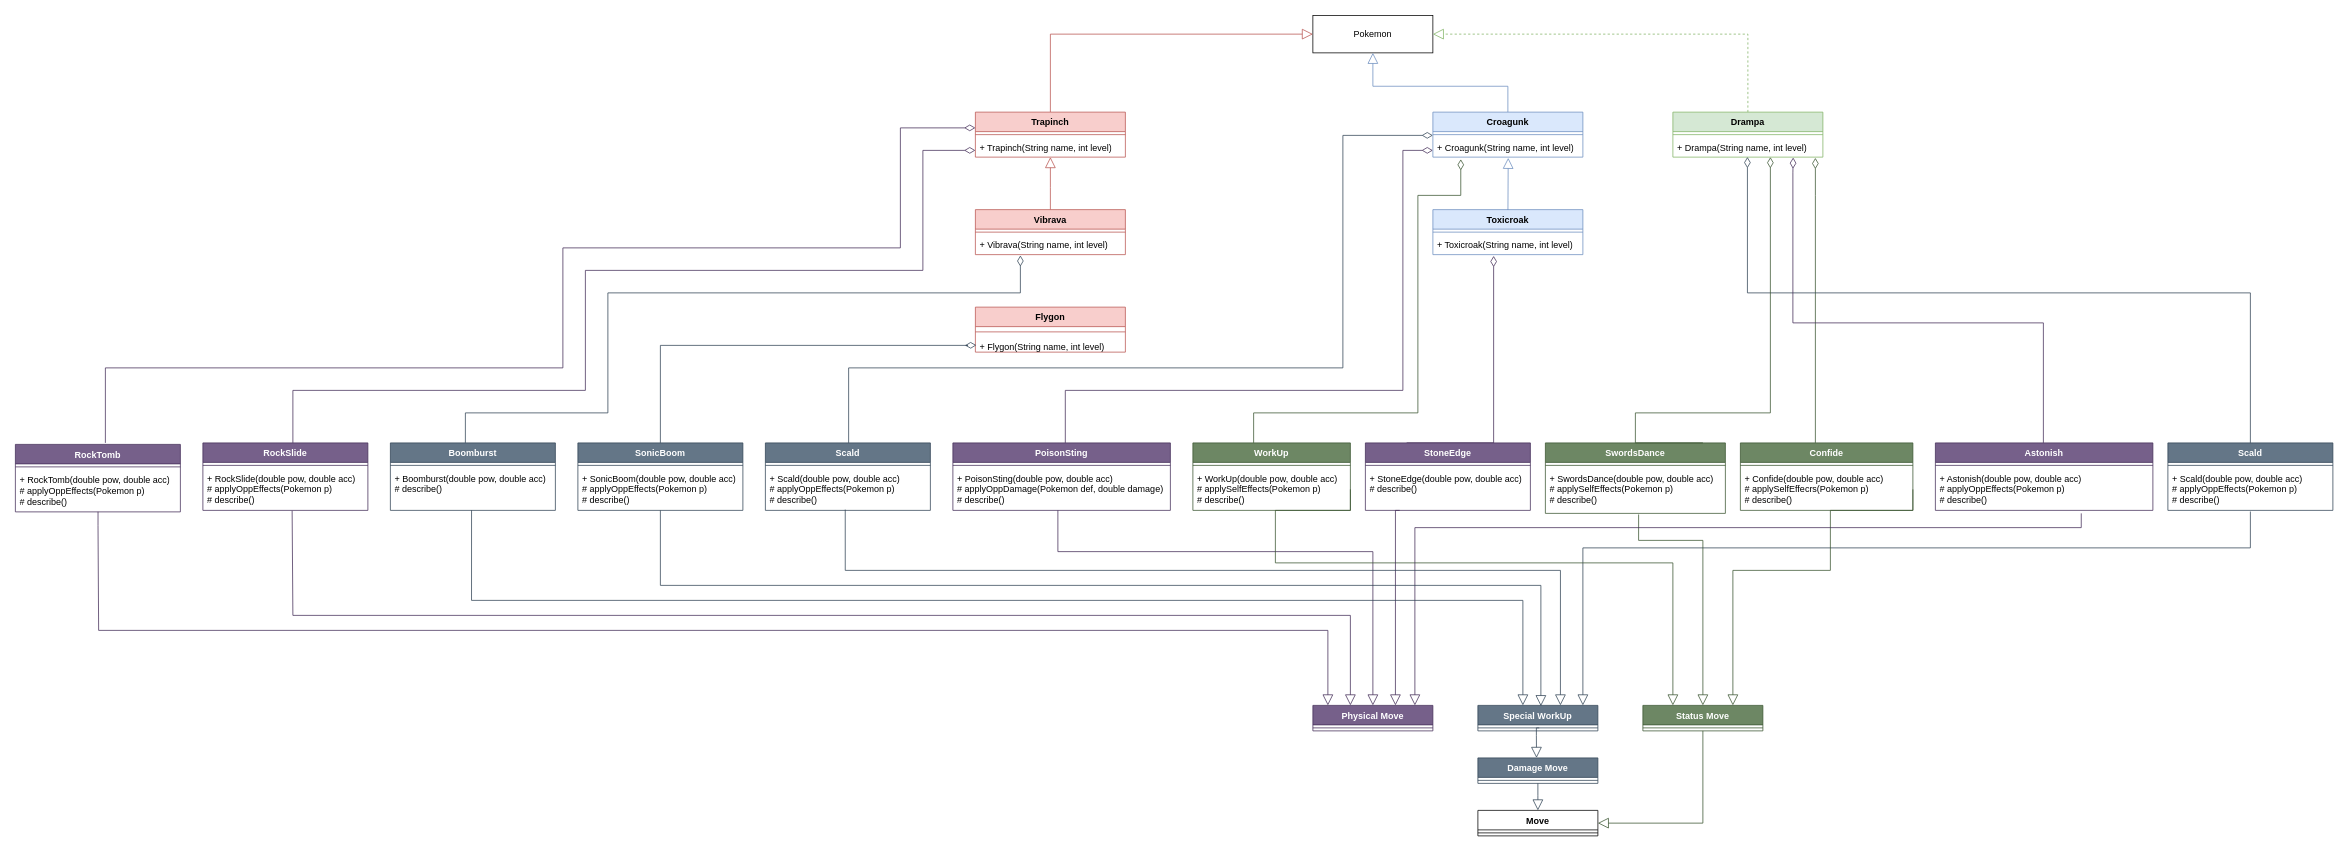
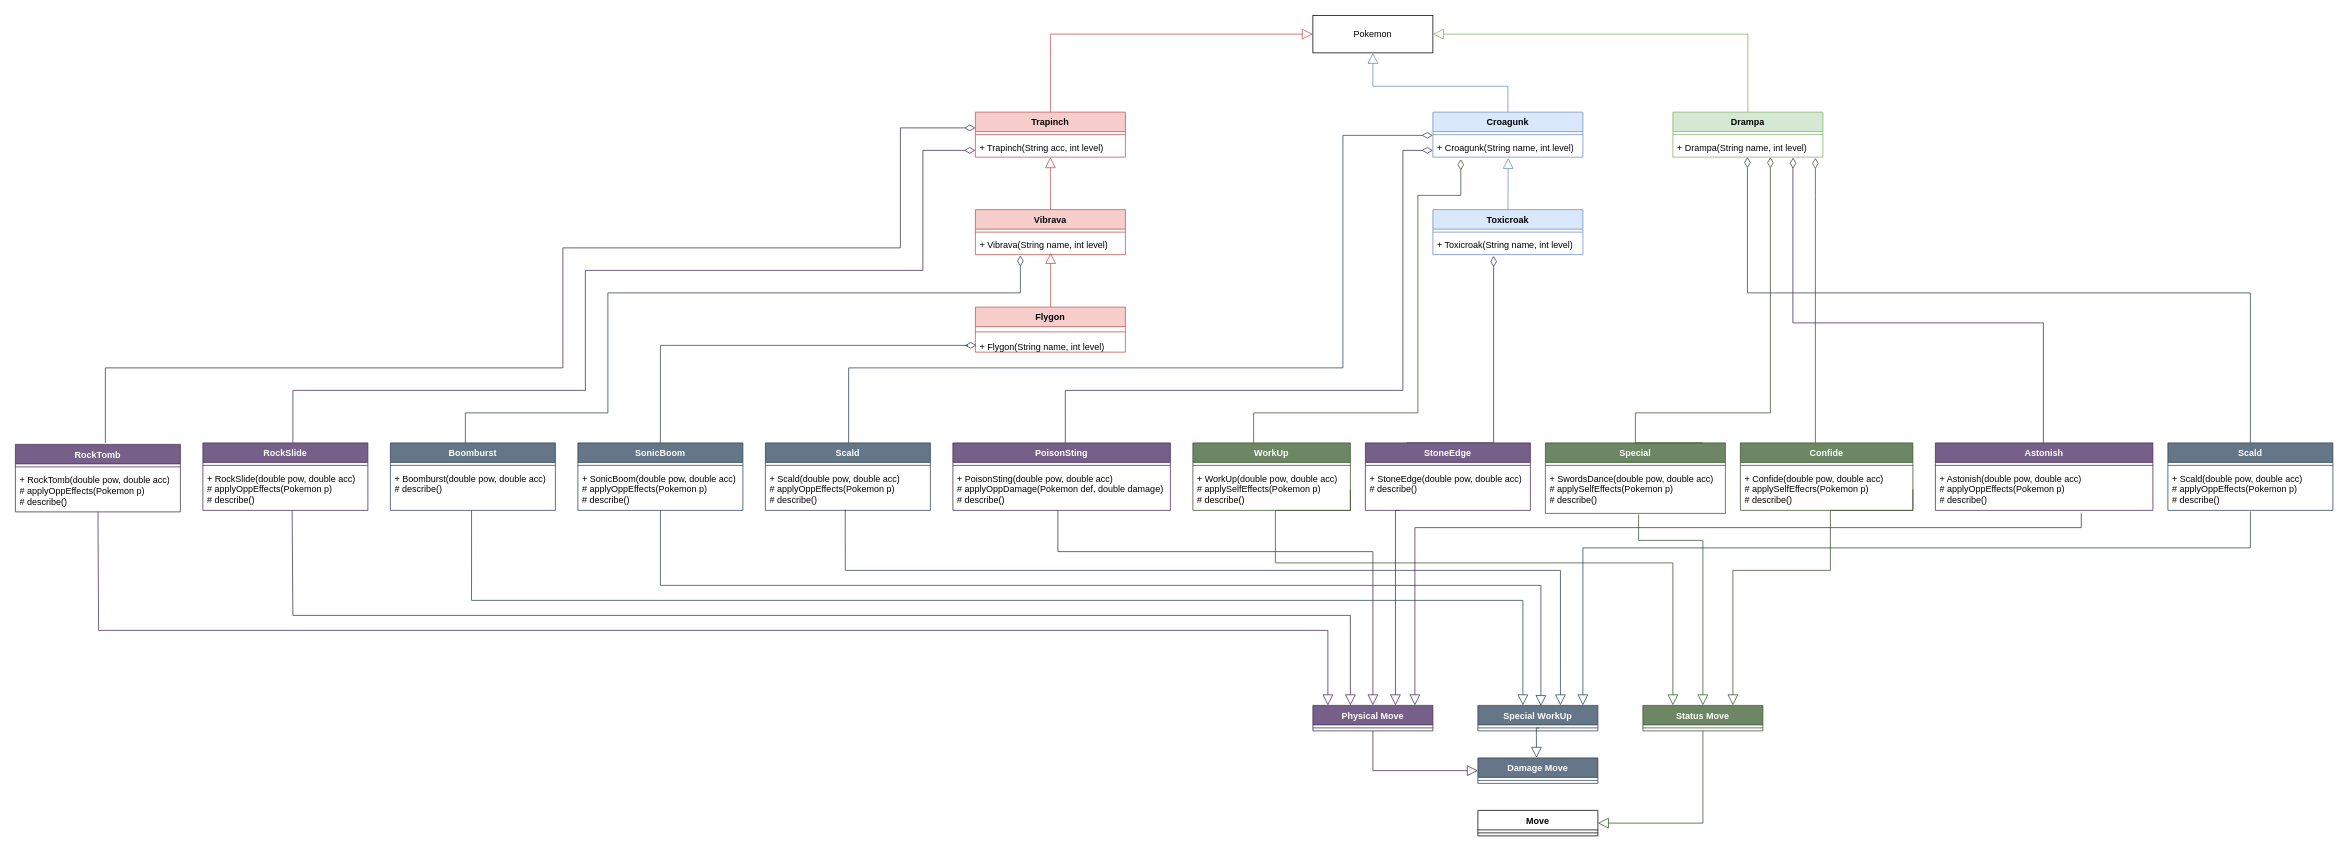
- <mxCell id="29" style="edgeStyle=orthogonalEdgeStyle;rounded=0;orthogonalLoop=1;jettySize=auto;html=1;exitX=0.5;exitY=0;exitDx=0;exitDy=0;entryX=1;entryY=0.5;entryDx=0;entryDy=0;fillColor=#d5e8d4;strokeColor=#82b366;endSize=12;endArrow=block;endFill=0;dashed=1;" parent="1" source="30" target="24" edge="1"><mxGeometry relative="1" as="geometry" /></mxCell>
+ <mxCell id="29" style="edgeStyle=orthogonalEdgeStyle;rounded=0;orthogonalLoop=1;jettySize=auto;html=1;exitX=0.5;exitY=0;exitDx=0;exitDy=0;entryX=1;entryY=0.5;entryDx=0;entryDy=0;fillColor=#d5e8d4;strokeColor=#82b366;endSize=12;endArrow=block;endFill=0;" parent="1" source="30" target="24" edge="1"><mxGeometry relative="1" as="geometry" /></mxCell>
- <mxCell id="36" value="+ Trapinch(String name, int level)" style="text;strokeColor=none;fillColor=none;align=left;verticalAlign=top;spacingLeft=4;spacingRight=4;overflow=hidden;rotatable=0;points=[[0,0.5],[1,0.5]];portConstraint=eastwest;whiteSpace=wrap;html=1;" parent="34" vertex="1"><mxGeometry y="34" width="200" height="26" as="geometry" /></mxCell>
+ <mxCell id="36" value="+ Trapinch(String acc, int level)" style="text;strokeColor=none;fillColor=none;align=left;verticalAlign=top;spacingLeft=4;spacingRight=4;overflow=hidden;rotatable=0;points=[[0,0.5],[1,0.5]];portConstraint=eastwest;whiteSpace=wrap;html=1;" parent="34" vertex="1"><mxGeometry y="34" width="200" height="26" as="geometry" /></mxCell>
+ <mxCell id="68" style="edgeStyle=orthogonalEdgeStyle;rounded=0;orthogonalLoop=1;jettySize=auto;html=1;exitX=0.5;exitY=0;exitDx=0;exitDy=0;entryX=0.502;entryY=0.912;entryDx=0;entryDy=0;entryPerimeter=0;fillColor=#f8cecc;strokeColor=#b85450;endSize=12;endArrow=block;endFill=0;" parent="1" source="2" target="44" edge="1"><mxGeometry relative="1" as="geometry"><Array as="points"><mxPoint x="1400" y="337" /></Array></mxGeometry></mxCell>
- <mxCell id="21" value="SwordsDance" style="swimlane;fontStyle=1;align=center;verticalAlign=top;childLayout=stackLayout;horizontal=1;startSize=26;horizontalStack=0;resizeParent=1;resizeParentMax=0;resizeLast=0;collapsible=1;marginBottom=0;whiteSpace=wrap;html=1;fillColor=#6d8764;strokeColor=#3A5431;fontColor=#ffffff;" parent="1" vertex="1"><mxGeometry x="2060" y="590" width="240" height="94" as="geometry" /></mxCell>
+ <mxCell id="21" value="Special" style="swimlane;fontStyle=1;align=center;verticalAlign=top;childLayout=stackLayout;horizontal=1;startSize=26;horizontalStack=0;resizeParent=1;resizeParentMax=0;resizeLast=0;collapsible=1;marginBottom=0;whiteSpace=wrap;html=1;fillColor=#6d8764;strokeColor=#3A5431;fontColor=#ffffff;" parent="1" vertex="1"><mxGeometry x="2060" y="590" width="240" height="94" as="geometry" /></mxCell>
+ <mxCell id="45" style="edgeStyle=orthogonalEdgeStyle;rounded=0;orthogonalLoop=1;jettySize=auto;html=1;exitX=0.5;exitY=1;exitDx=0;exitDy=0;entryX=0;entryY=0.5;entryDx=0;entryDy=0;fillColor=#76608a;strokeColor=#432D57;endArrow=block;endFill=0;endSize=12;" parent="1" source="46" target="54" edge="1"><mxGeometry relative="1" as="geometry" /></mxCell>
- <mxCell id="53" style="edgeStyle=orthogonalEdgeStyle;rounded=0;orthogonalLoop=1;jettySize=auto;html=1;exitX=0.5;exitY=1;exitDx=0;exitDy=0;entryX=0.5;entryY=0;entryDx=0;entryDy=0;fillColor=#647687;strokeColor=#314354;endSize=12;endArrow=block;endFill=0;" parent="1" source="54" target="56" edge="1"><mxGeometry relative="1" as="geometry"><Array as="points"><mxPoint x="2050" y="1060" /><mxPoint x="2050" y="1060" /></Array></mxGeometry></mxCell>
